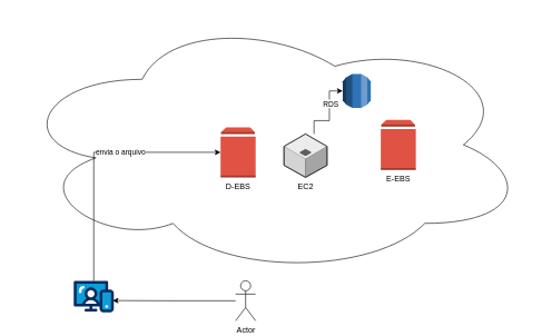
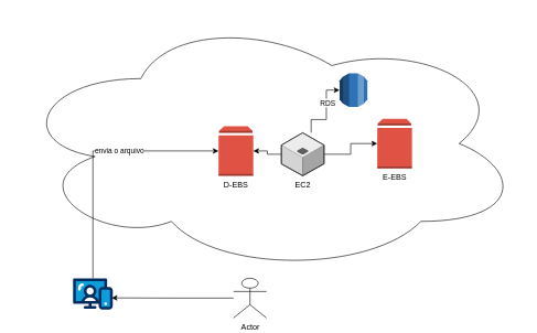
+ <mxCell id="11" style="edgeStyle=orthogonalEdgeStyle;rounded=0;orthogonalLoop=1;jettySize=auto;html=1;entryX=1;entryY=0.5;entryDx=0;entryDy=0;entryPerimeter=0;" edge="1" parent="1" source="10" target="3"><mxGeometry relative="1" as="geometry" /></mxCell>
+ <mxCell id="9" style="edgeStyle=orthogonalEdgeStyle;rounded=0;orthogonalLoop=1;jettySize=auto;html=1;" edge="1" parent="1" source="10" target="12"><mxGeometry relative="1" as="geometry" /></mxCell>
- <mxCell id="5" value="Actor" style="shape=umlActor;verticalLabelPosition=bottom;verticalAlign=top;html=1;outlineConnect=0;" vertex="1" parent="1"><mxGeometry x="352.5" y="420" width="30" height="60" as="geometry" /></mxCell>
+ <mxCell id="5" value="Actor" style="shape=umlActor;verticalLabelPosition=bottom;verticalAlign=top;html=1;outlineConnect=0;" vertex="1" parent="1"><mxGeometry x="352.5" y="420" width="50" height="60" as="geometry" /></mxCell>
